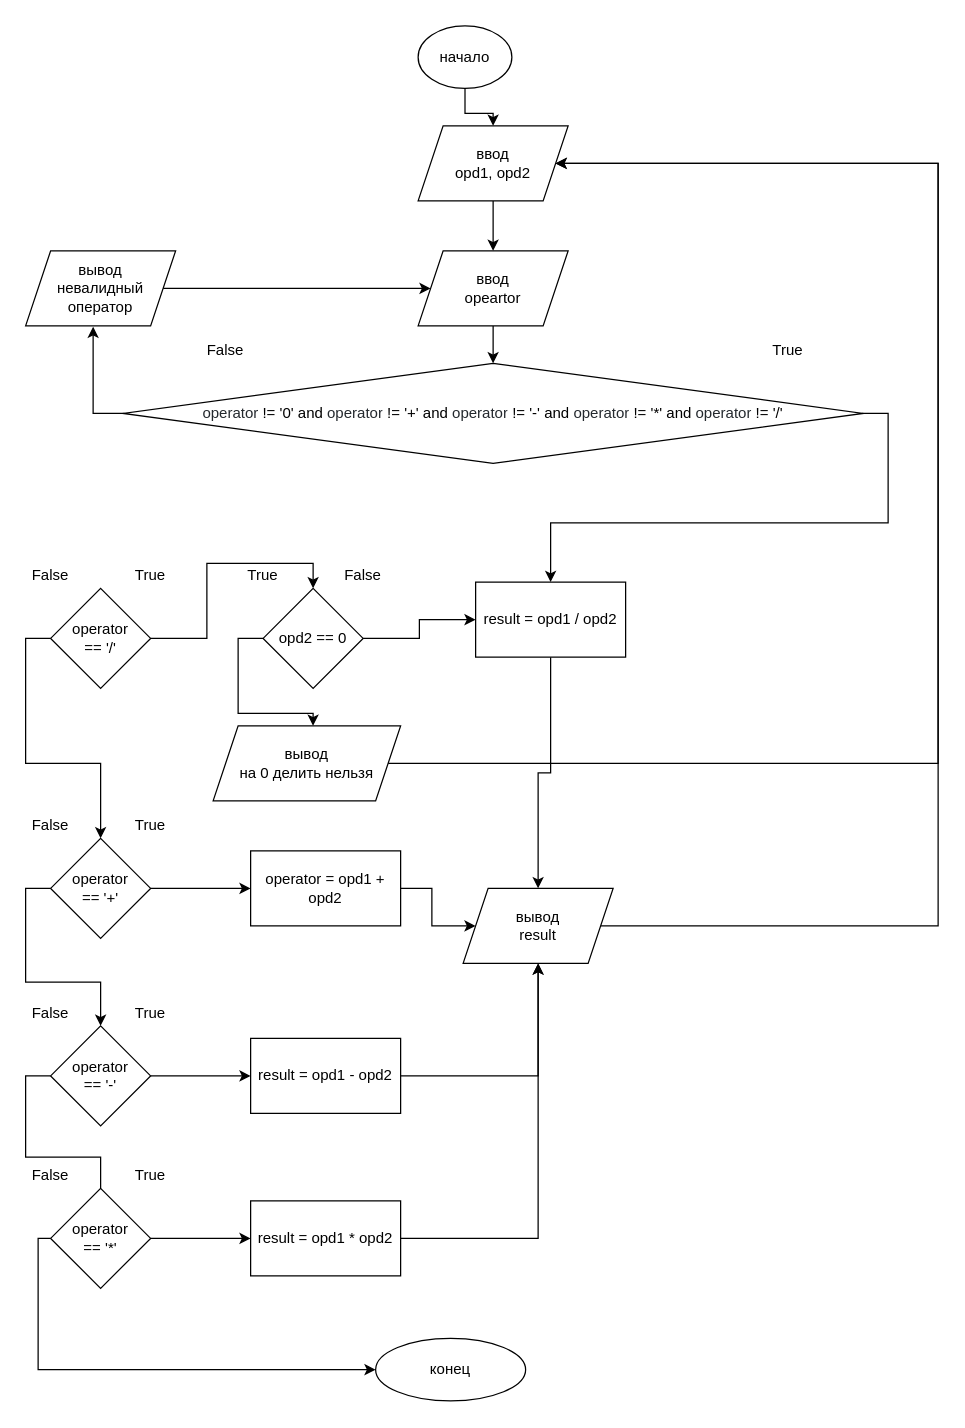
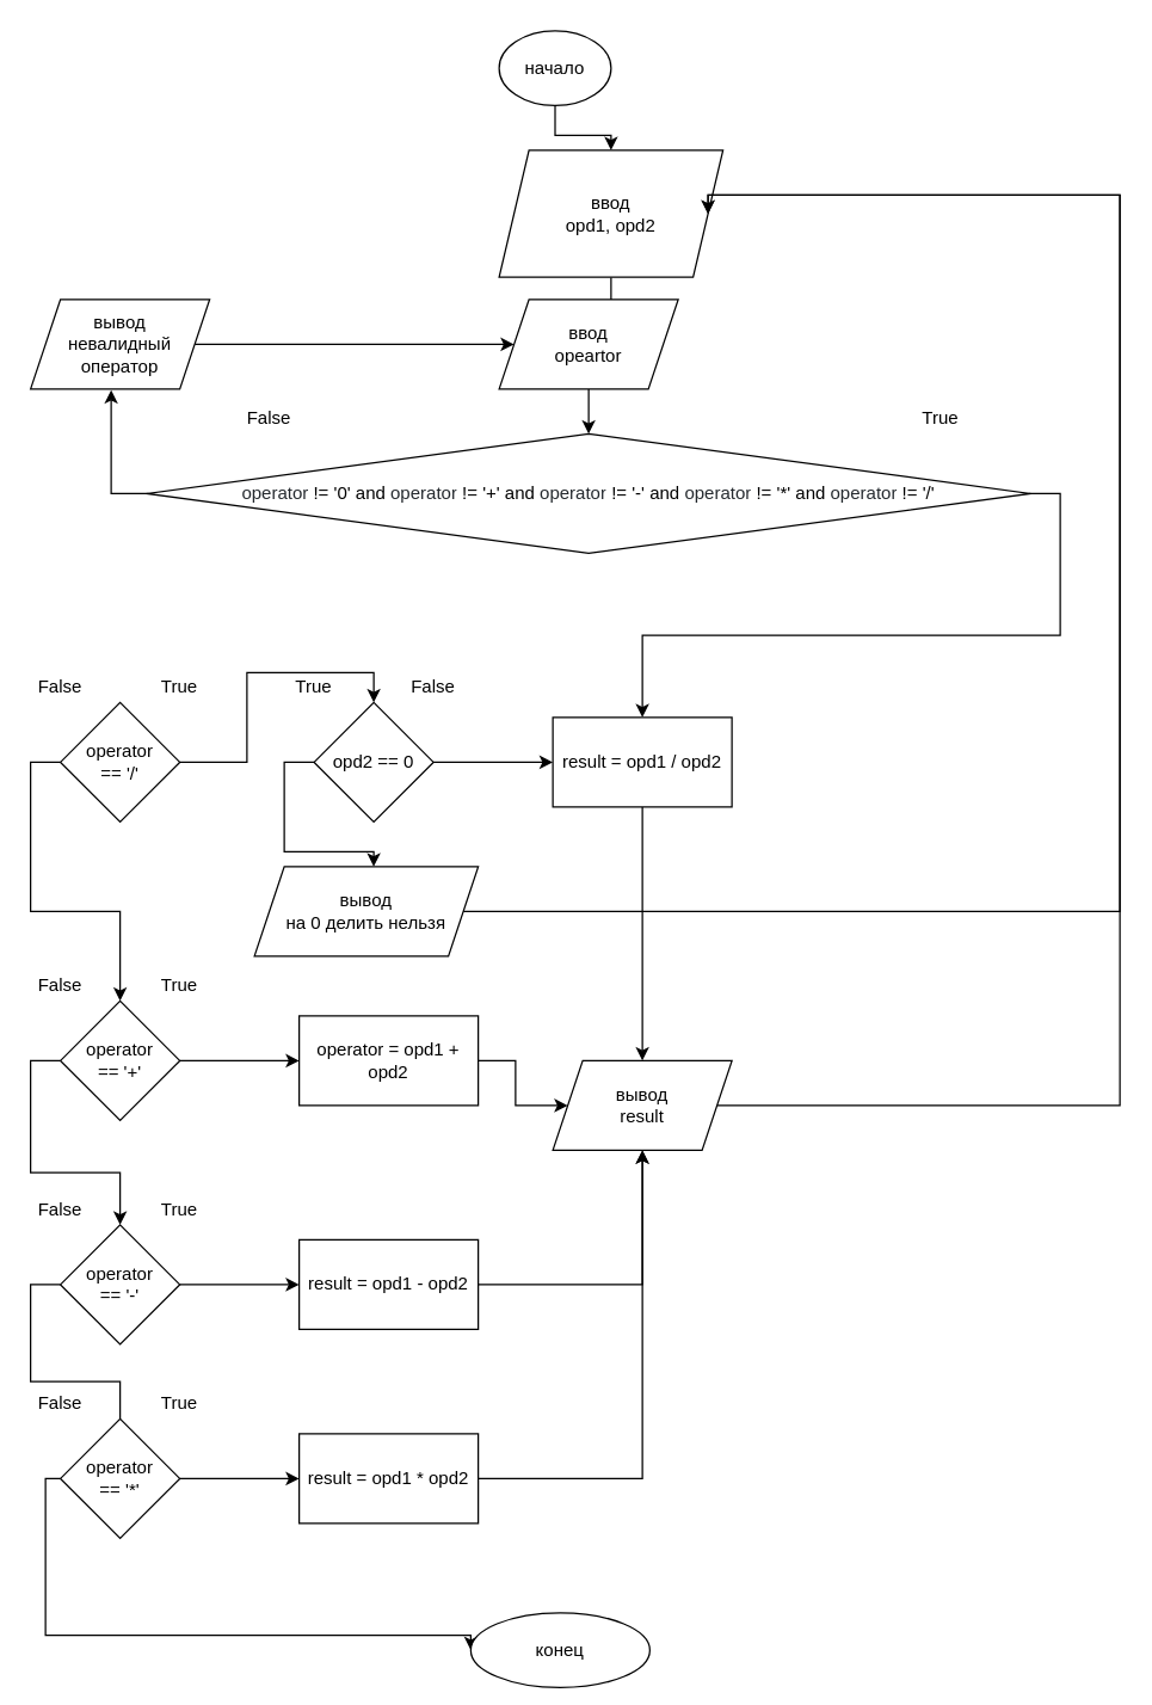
- <mxCell id="5" value="ввод&lt;br&gt;opd1, opd2" style="shape=parallelogram;perimeter=parallelogramPerimeter;whiteSpace=wrap;html=1;fixedSize=1;" parent="1" vertex="1"><mxGeometry x="334" y="100" width="120" height="60" as="geometry" /></mxCell>
+ <mxCell id="5" value="ввод&lt;br&gt;opd1, opd2" style="shape=parallelogram;perimeter=parallelogramPerimeter;whiteSpace=wrap;html=1;fixedSize=1;" parent="1" vertex="1"><mxGeometry x="334" y="100" width="150" height="85" as="geometry" /></mxCell>
- <mxCell id="51" value="result = opd1 / opd2" style="rounded=0;whiteSpace=wrap;html=1;" parent="1" vertex="1"><mxGeometry x="380" y="465" width="120" height="60" as="geometry" /></mxCell>
+ <mxCell id="51" value="result = opd1 / opd2" style="rounded=0;whiteSpace=wrap;html=1;" parent="1" vertex="1"><mxGeometry x="370" y="480" width="120" height="60" as="geometry" /></mxCell>
- <mxCell id="52" value="конец" style="ellipse;whiteSpace=wrap;html=1;" parent="1" vertex="1"><mxGeometry x="300" y="1070" width="120" height="50" as="geometry" /></mxCell>
+ <mxCell id="52" value="конец" style="ellipse;whiteSpace=wrap;html=1;" parent="1" vertex="1"><mxGeometry x="315" y="1080" width="120" height="50" as="geometry" /></mxCell>
